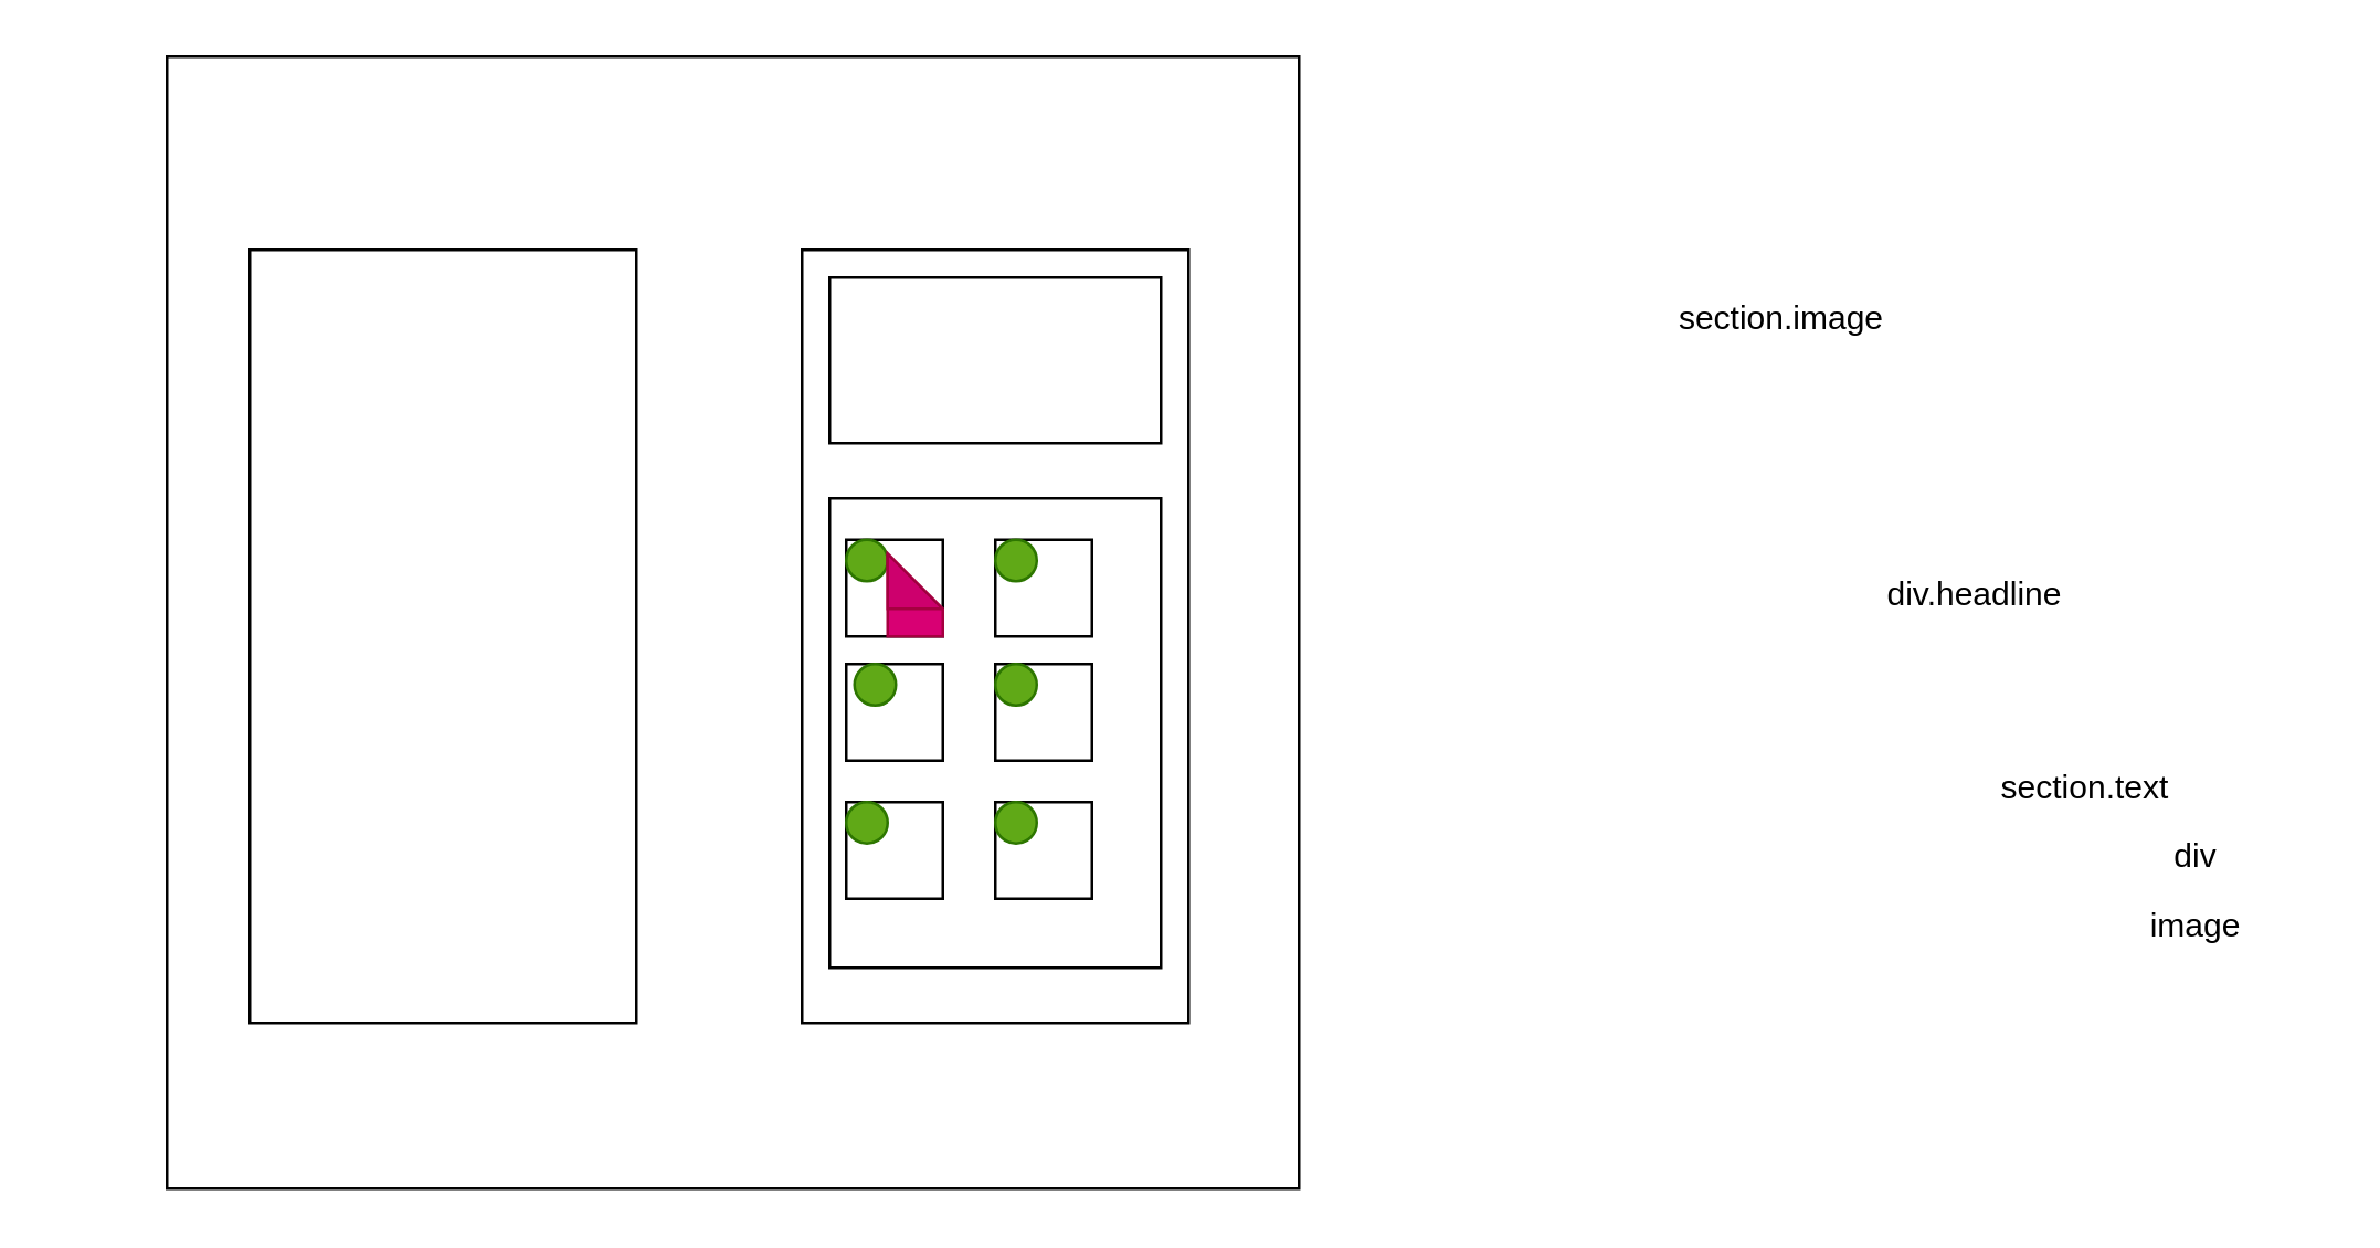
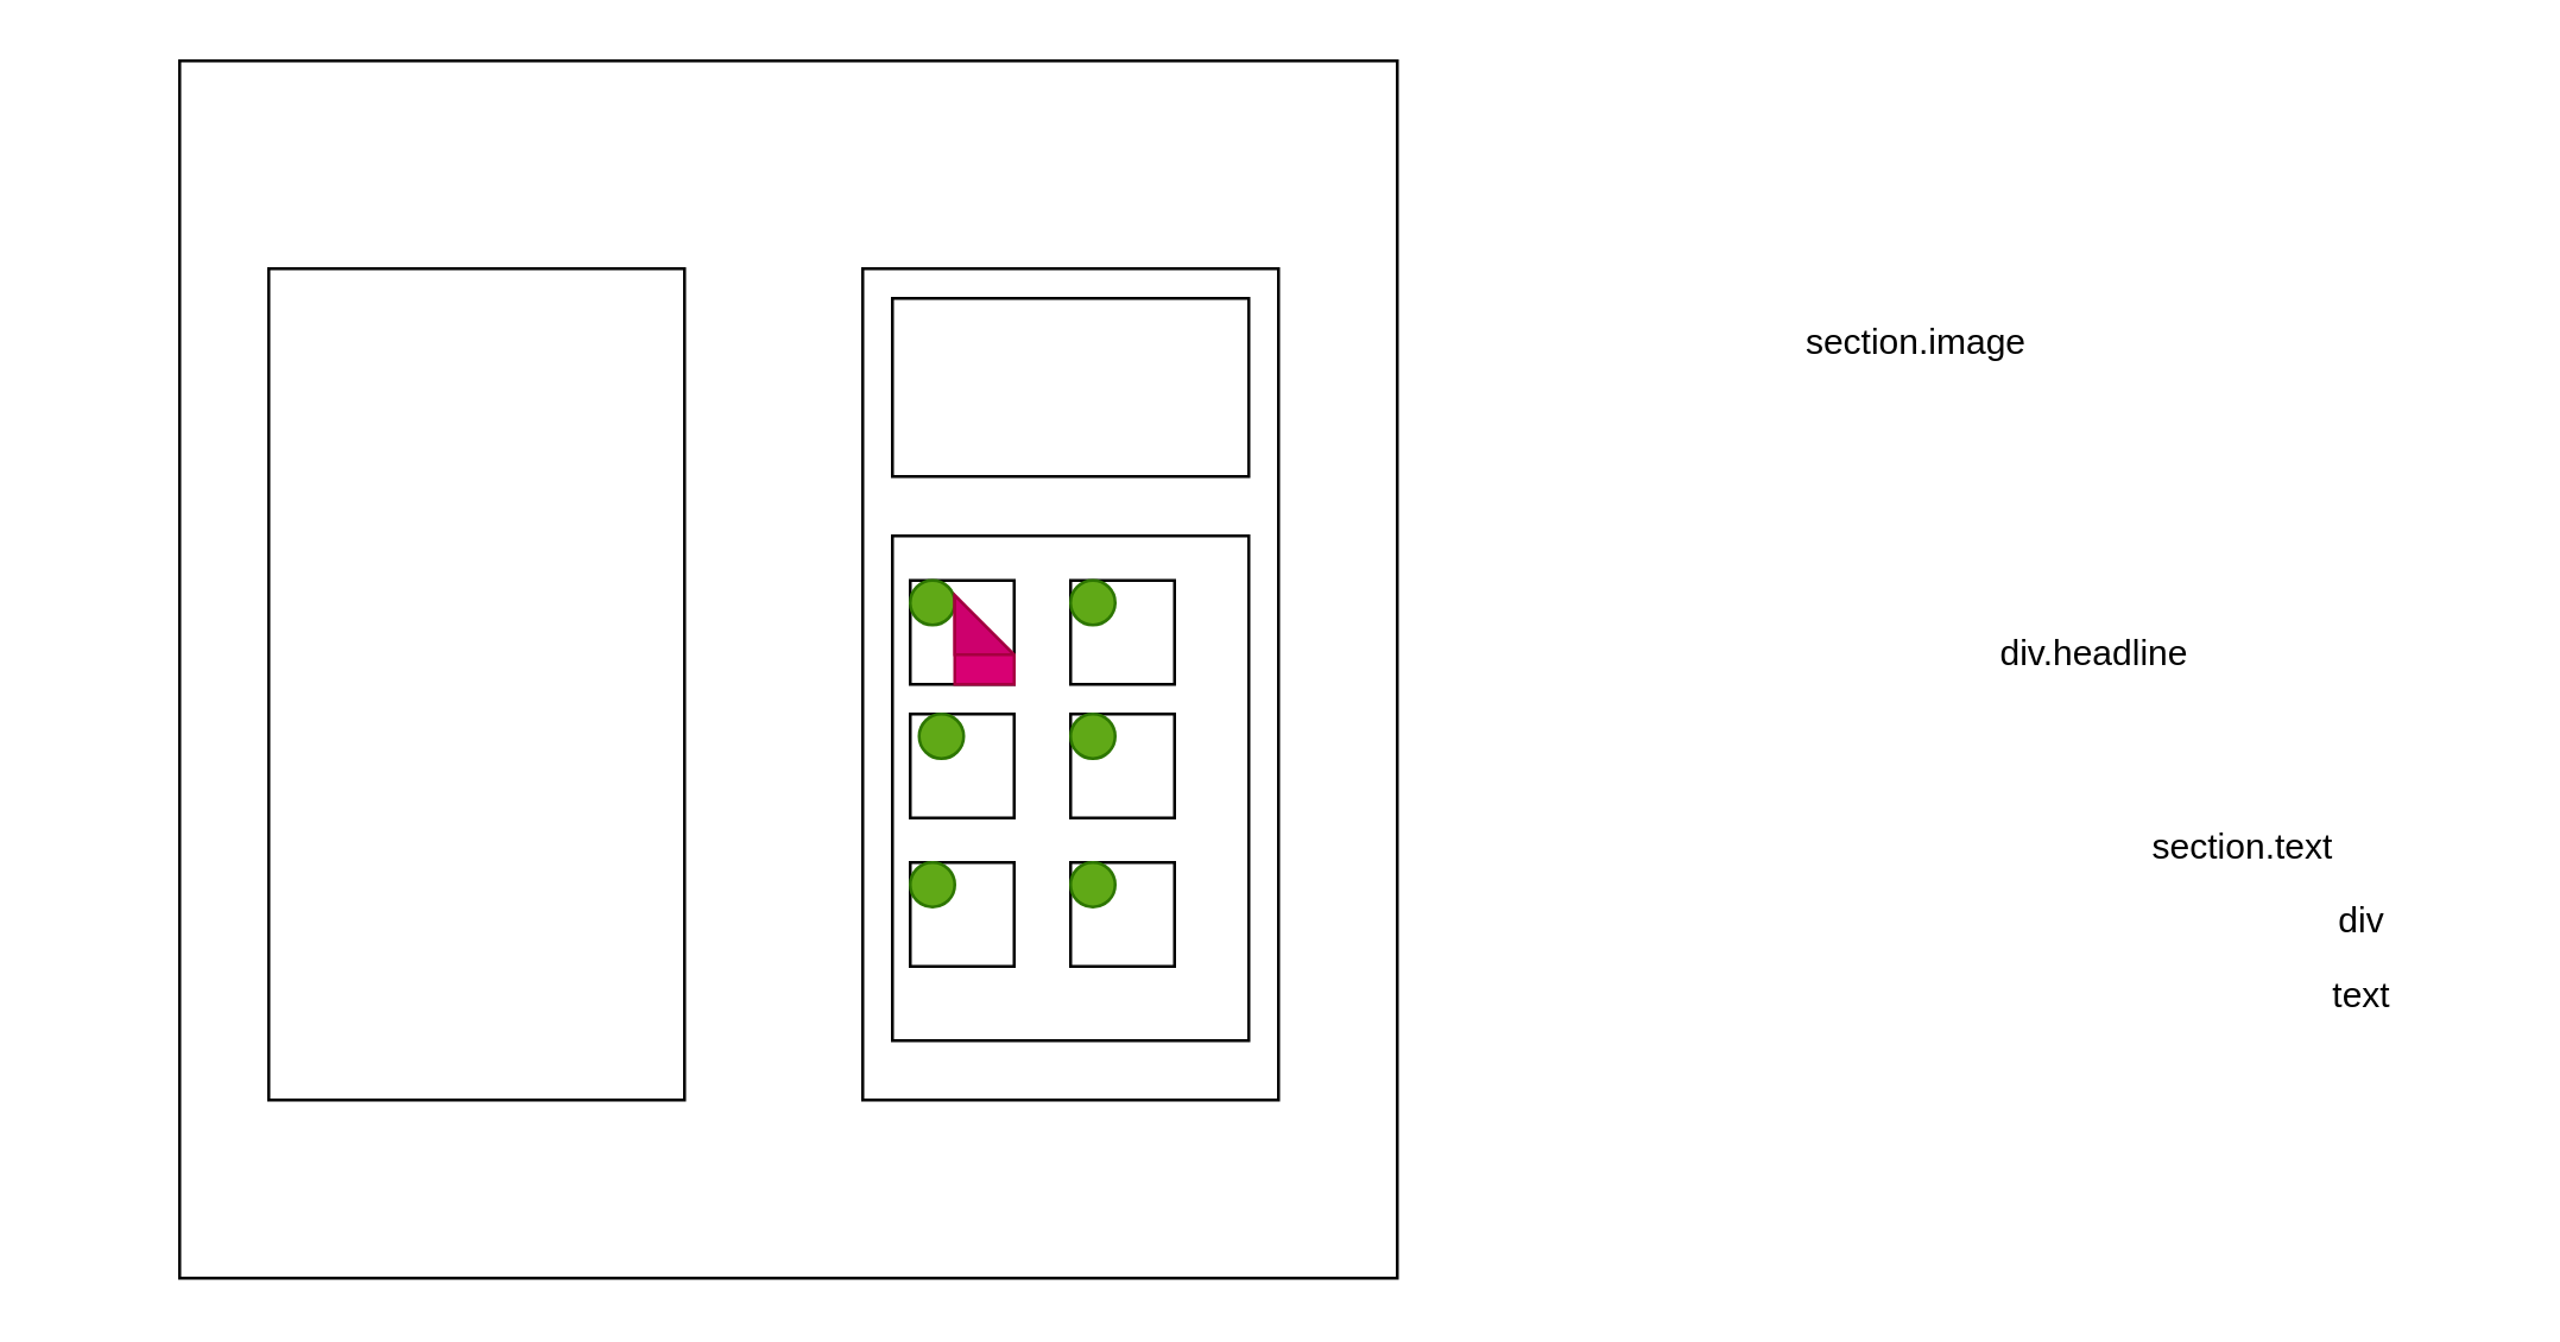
- <mxCell id="21" value="div.headline" style="text;html=1;strokeColor=none;fillColor=none;align=center;verticalAlign=middle;whiteSpace=wrap;rounded=0;" vertex="1" parent="1"><mxGeometry x="630" y="200" width="170" height="30" as="geometry" /></mxCell>
+ <mxCell id="21" value="div.headline" style="text;html=1;strokeColor=none;fillColor=none;align=center;verticalAlign=middle;whiteSpace=wrap;rounded=0;" vertex="1" parent="1"><mxGeometry x="620" y="205" width="170" height="30" as="geometry" /></mxCell>
- <mxCell id="24" value="image" style="text;html=1;strokeColor=none;fillColor=none;align=center;verticalAlign=middle;whiteSpace=wrap;rounded=0;" vertex="1" parent="1"><mxGeometry x="750" y="320" width="90" height="30" as="geometry" /></mxCell>
+ <mxCell id="24" value="text" style="text;html=1;strokeColor=none;fillColor=none;align=center;verticalAlign=middle;whiteSpace=wrap;rounded=0;" vertex="1" parent="1"><mxGeometry x="750" y="320" width="90" height="30" as="geometry" /></mxCell>
